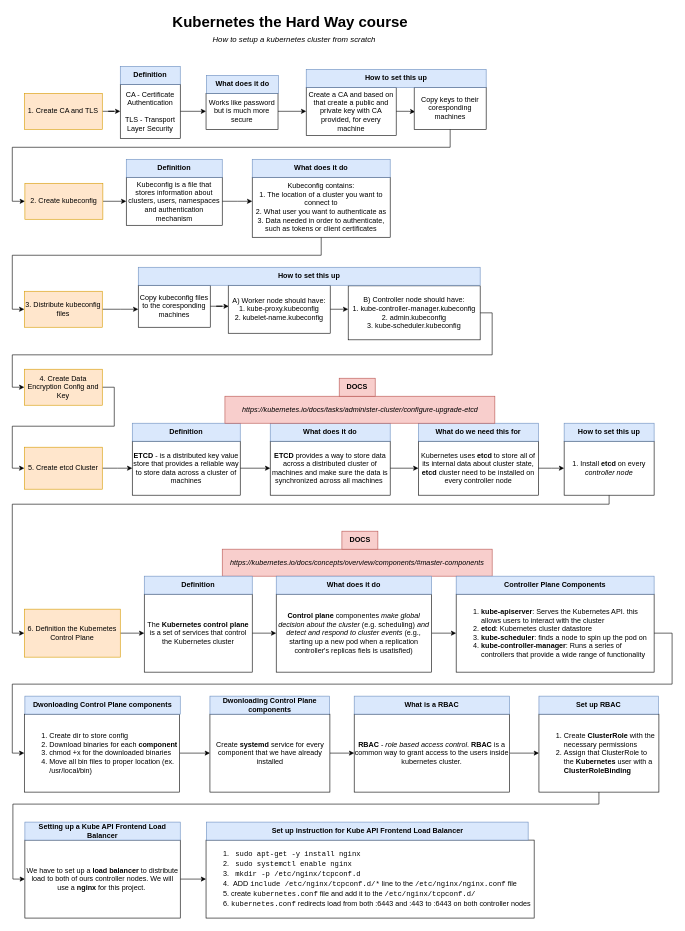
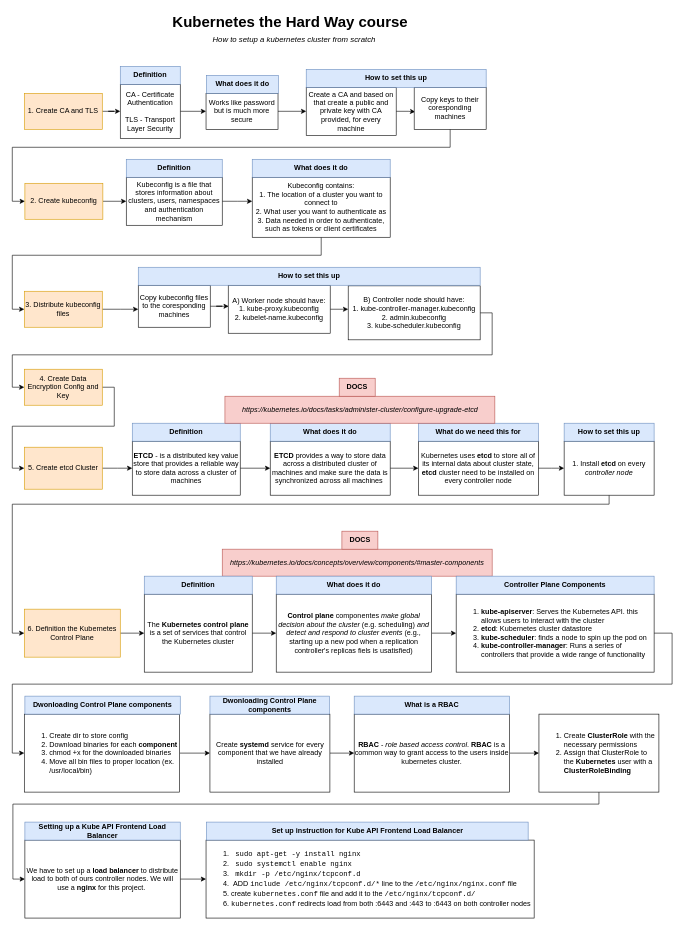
- <mxCell id="76" value="&lt;b style=&quot;border-color: var(--border-color);&quot;&gt;Set up RBAC&lt;/b&gt;" style="text;html=1;strokeColor=#6c8ebf;fillColor=#dae8fc;align=center;verticalAlign=middle;whiteSpace=wrap;rounded=0;" vertex="1" parent="1"><mxGeometry x="898" y="1160" width="199" height="30" as="geometry" /></mxCell>
